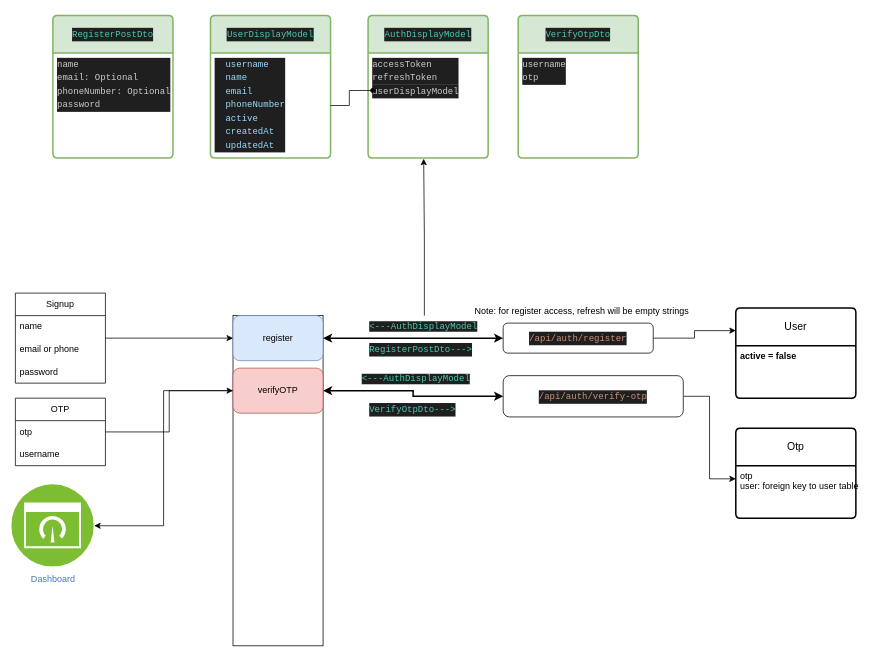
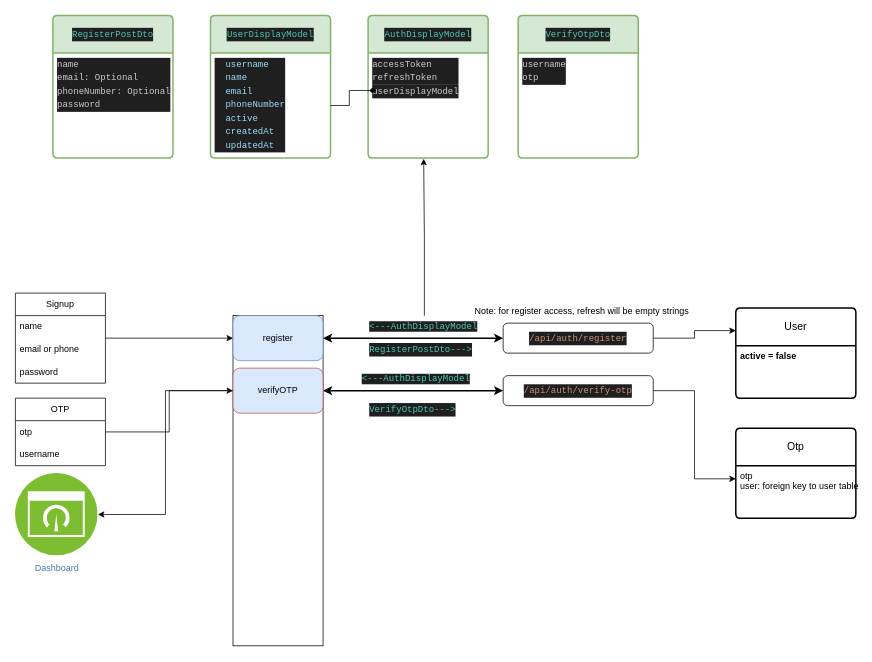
- <mxCell id="19" value="verifyOTP" style="rounded=1;whiteSpace=wrap;html=1;fillColor=#f8cecc;strokeColor=#b85450;" vertex="1" parent="1"><mxGeometry x="310" y="490" width="120" height="60" as="geometry" /></mxCell>
+ <mxCell id="19" value="verifyOTP" style="rounded=1;whiteSpace=wrap;html=1;fillColor=#dae8fc;strokeColor=#b85450;" vertex="1" parent="1"><mxGeometry x="310" y="490" width="120" height="60" as="geometry" /></mxCell>
- <mxCell id="23" value="&lt;div style=&quot;color: rgb(204, 204, 204); background-color: rgb(31, 31, 31); font-family: Menlo, Monaco, &amp;quot;Courier New&amp;quot;, monospace; line-height: 18px; white-space: pre;&quot;&gt;&lt;span style=&quot;color: #ce9178;&quot;&gt;/api/auth/&lt;/span&gt;&lt;span style=&quot;color: rgb(206, 145, 120);&quot;&gt;verify-otp&lt;/span&gt;&lt;/div&gt;" style="rounded=1;whiteSpace=wrap;html=1;" vertex="1" parent="1"><mxGeometry x="670" y="500" width="240" height="55" as="geometry" /></mxCell>
+ <mxCell id="23" value="&lt;div style=&quot;color: rgb(204, 204, 204); background-color: rgb(31, 31, 31); font-family: Menlo, Monaco, &amp;quot;Courier New&amp;quot;, monospace; line-height: 18px; white-space: pre;&quot;&gt;&lt;span style=&quot;color: #ce9178;&quot;&gt;/api/auth/&lt;/span&gt;&lt;span style=&quot;color: rgb(206, 145, 120);&quot;&gt;verify-otp&lt;/span&gt;&lt;/div&gt;" style="rounded=1;whiteSpace=wrap;html=1;" vertex="1" parent="1"><mxGeometry x="670" y="500" width="200" height="40" as="geometry" /></mxCell>
- <mxCell id="40" value="Dashboard" style="image;aspect=fixed;perimeter=ellipsePerimeter;html=1;align=center;shadow=0;dashed=0;fontColor=#4277BB;labelBackgroundColor=default;fontSize=12;spacingTop=3;image=img/lib/ibm/infrastructure/dashboard.svg;" vertex="1" parent="1"><mxGeometry x="15" y="645" width="110" height="110" as="geometry" /></mxCell>
+ <mxCell id="40" value="Dashboard" style="image;aspect=fixed;perimeter=ellipsePerimeter;html=1;align=center;shadow=0;dashed=0;fontColor=#4277BB;labelBackgroundColor=default;fontSize=12;spacingTop=3;image=img/lib/ibm/infrastructure/dashboard.svg;" vertex="1" parent="1"><mxGeometry x="20" y="630" width="110" height="110" as="geometry" /></mxCell>
